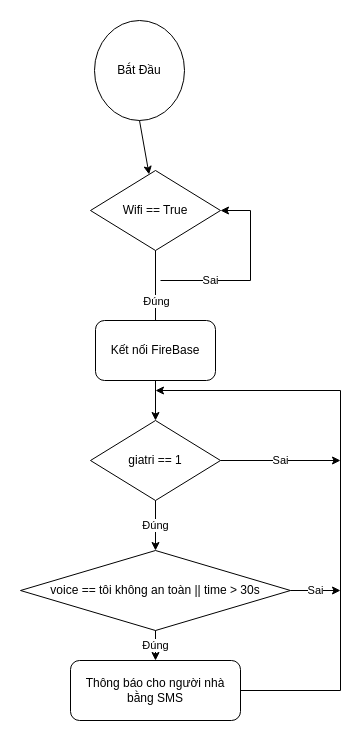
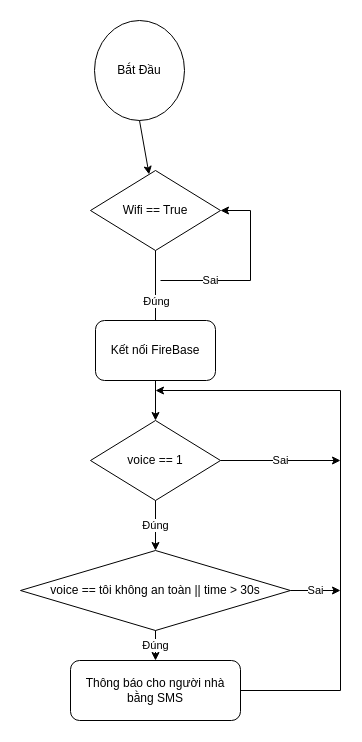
- <mxCell id="10" value="giatri == 1" style="rhombus;whiteSpace=wrap;html=1;" vertex="1" parent="1"><mxGeometry x="90" y="420" width="130" height="80" as="geometry" /></mxCell>
+ <mxCell id="10" value="voice == 1" style="rhombus;whiteSpace=wrap;html=1;" vertex="1" parent="1"><mxGeometry x="90" y="420" width="130" height="80" as="geometry" /></mxCell>
